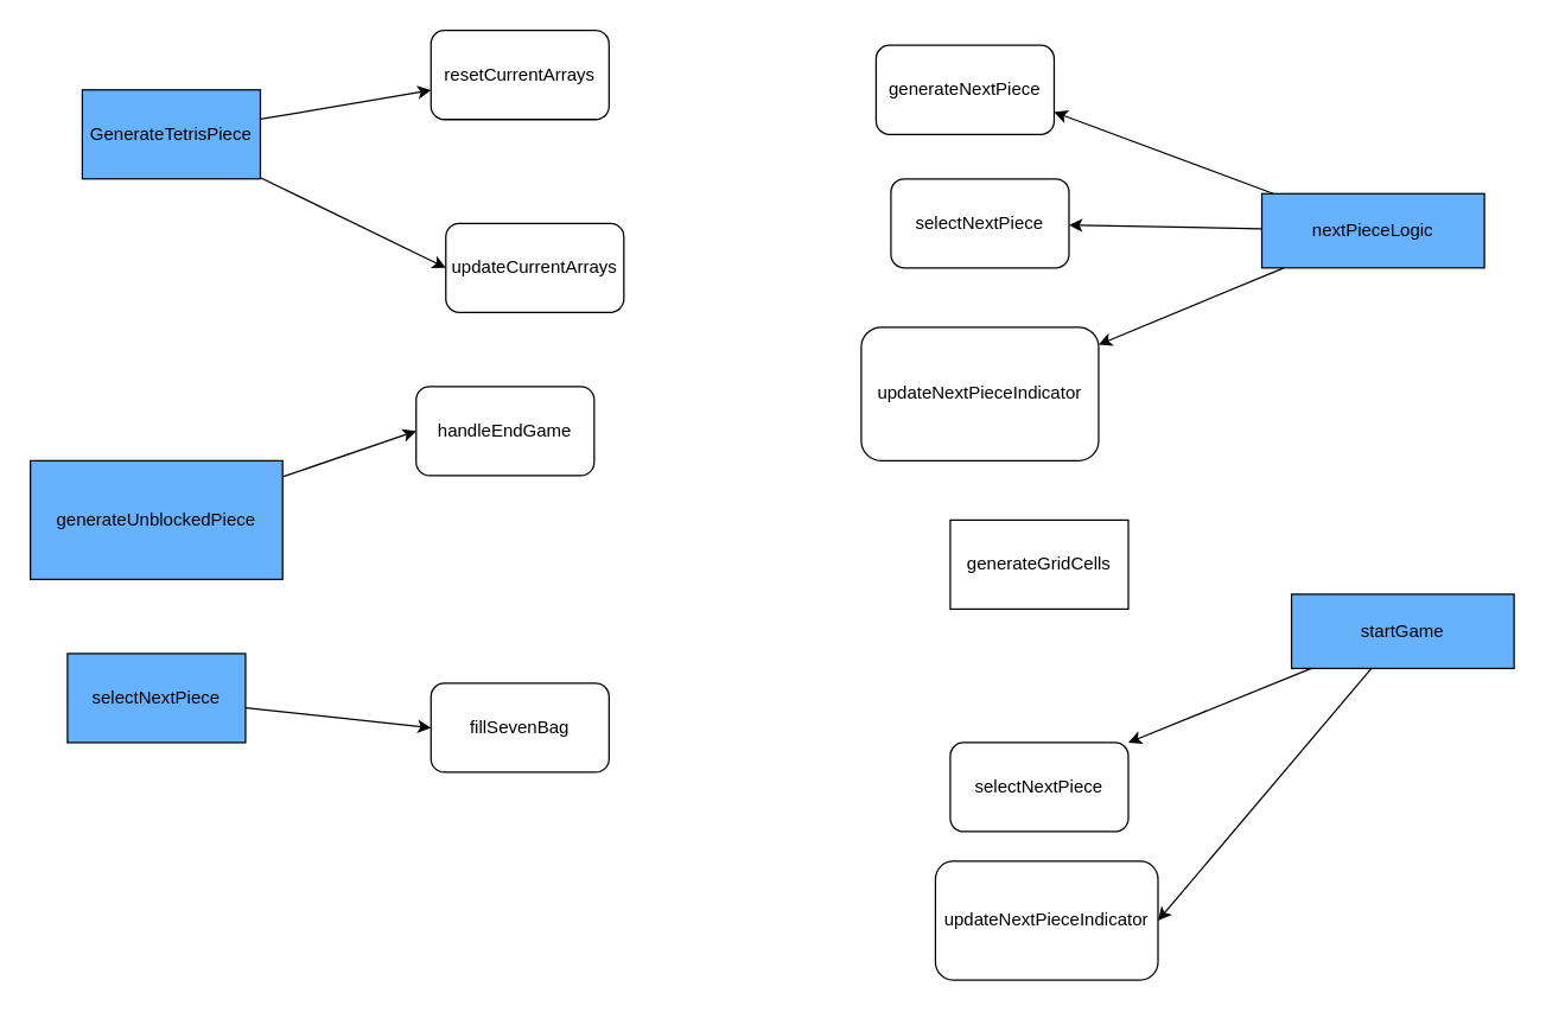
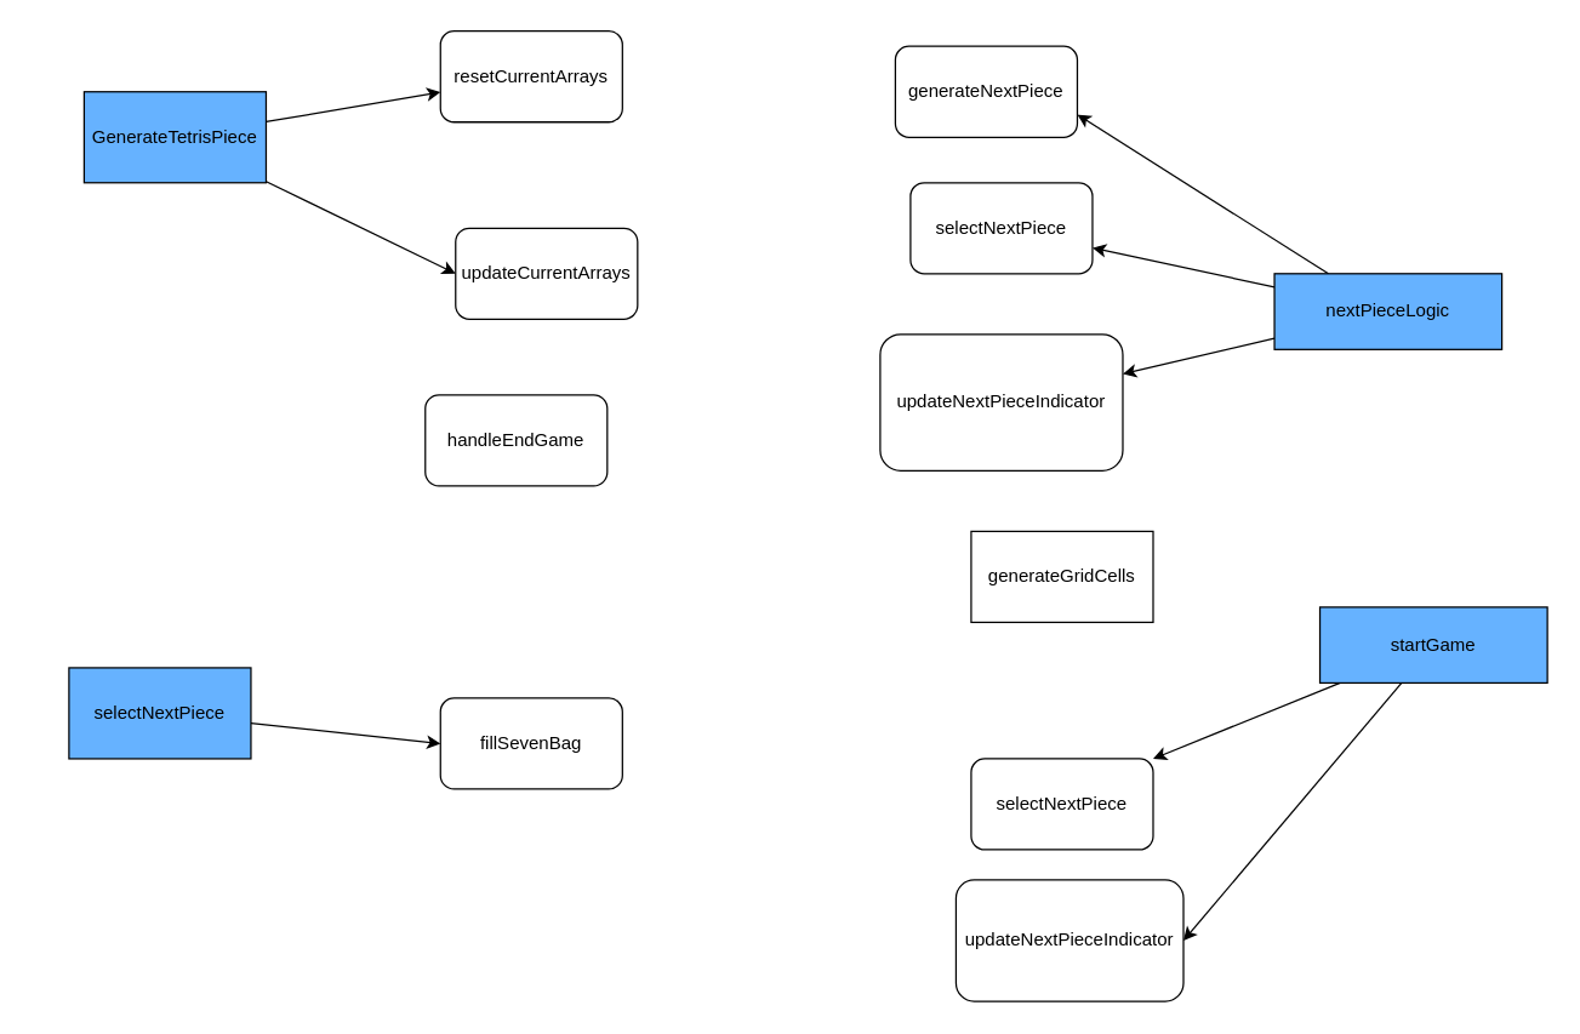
- <mxCell id="16" value="nextPieceLogic" style="rounded=0;whiteSpace=wrap;html=1;fillColor=#66B2FF;" vertex="1" parent="1"><mxGeometry x="850" y="130" width="150" height="50" as="geometry" /></mxCell>
+ <mxCell id="16" value="nextPieceLogic" style="rounded=0;whiteSpace=wrap;html=1;fillColor=#66B2FF;" vertex="1" parent="1"><mxGeometry x="840" y="180" width="150" height="50" as="geometry" /></mxCell>
- <mxCell id="7" style="edgeStyle=none;html=1;entryX=0;entryY=0.5;entryDx=0;entryDy=0;" edge="1" parent="1" source="8" target="9"><mxGeometry relative="1" as="geometry" /></mxCell>
- <mxCell id="8" value="generateUnblockedPiece" style="rounded=0;whiteSpace=wrap;html=1;fillColor=#66B2FF;" vertex="1" parent="1"><mxGeometry x="20" y="310" width="170" height="80" as="geometry" /></mxCell>
